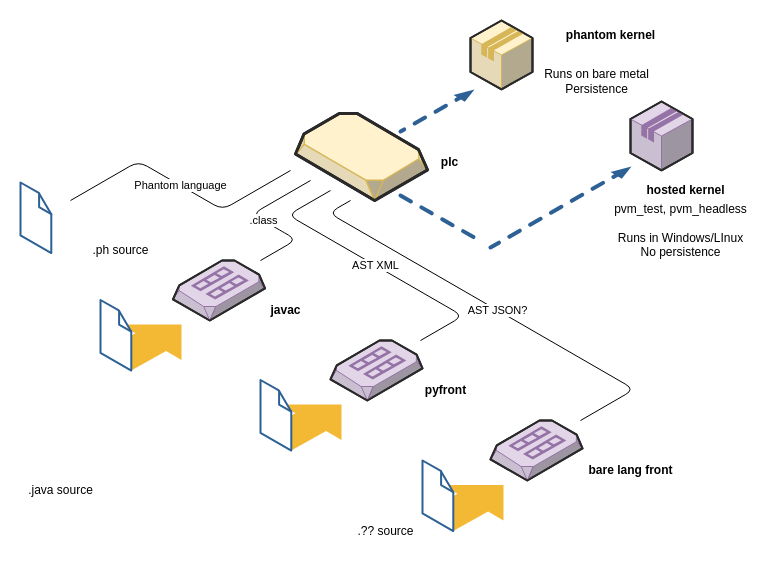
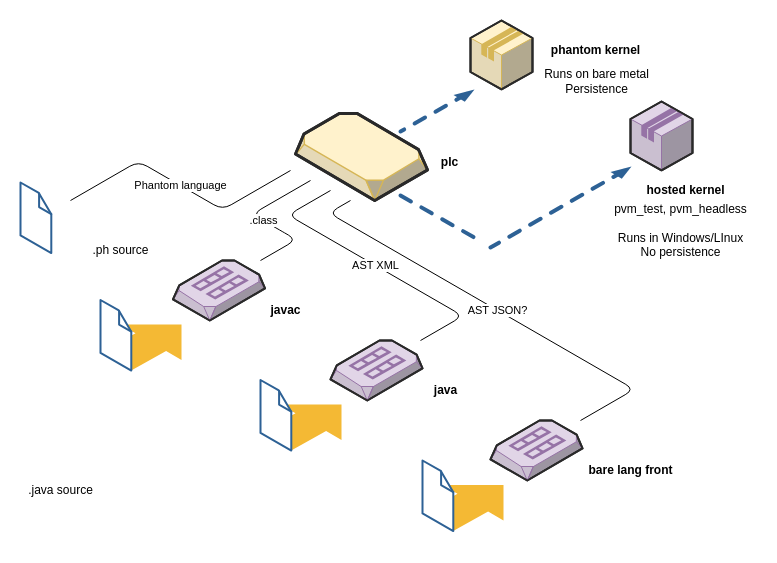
- <mxCell id="29" value="&lt;b&gt;phantom kernel&lt;/b&gt;" style="text;html=1;resizable=0;autosize=1;align=center;verticalAlign=middle;points=[];fillColor=none;strokeColor=none;rounded=0;shadow=0;" vertex="1" parent="1"><mxGeometry x="555" y="25" width="110" height="20" as="geometry" /></mxCell>
+ <mxCell id="29" value="&lt;b&gt;phantom kernel&lt;/b&gt;" style="text;html=1;resizable=0;autosize=1;align=center;verticalAlign=middle;points=[];fillColor=none;strokeColor=none;rounded=0;shadow=0;" vertex="1" parent="1"><mxGeometry x="540" y="40" width="110" height="20" as="geometry" /></mxCell>
- <mxCell id="26" value="&lt;b&gt;pyfront&lt;/b&gt;" style="text;html=1;resizable=0;autosize=1;align=center;verticalAlign=middle;points=[];fillColor=none;strokeColor=none;rounded=0;shadow=0;" vertex="1" parent="1"><mxGeometry x="415" y="379.5" width="60" height="20" as="geometry" /></mxCell>
+ <mxCell id="26" value="&lt;b&gt;java&lt;/b&gt;" style="text;html=1;resizable=0;autosize=1;align=center;verticalAlign=middle;points=[];fillColor=none;strokeColor=none;rounded=0;shadow=0;" vertex="1" parent="1"><mxGeometry x="415" y="379.5" width="60" height="20" as="geometry" /></mxCell>
- <mxCell id="24" value=".??&amp;nbsp;source" style="text;html=1;resizable=0;autosize=1;align=center;verticalAlign=middle;points=[];fillColor=none;strokeColor=none;rounded=0;shadow=0;" vertex="1" parent="1"><mxGeometry x="350" y="520.5" width="70" height="20" as="geometry" /></mxCell>
